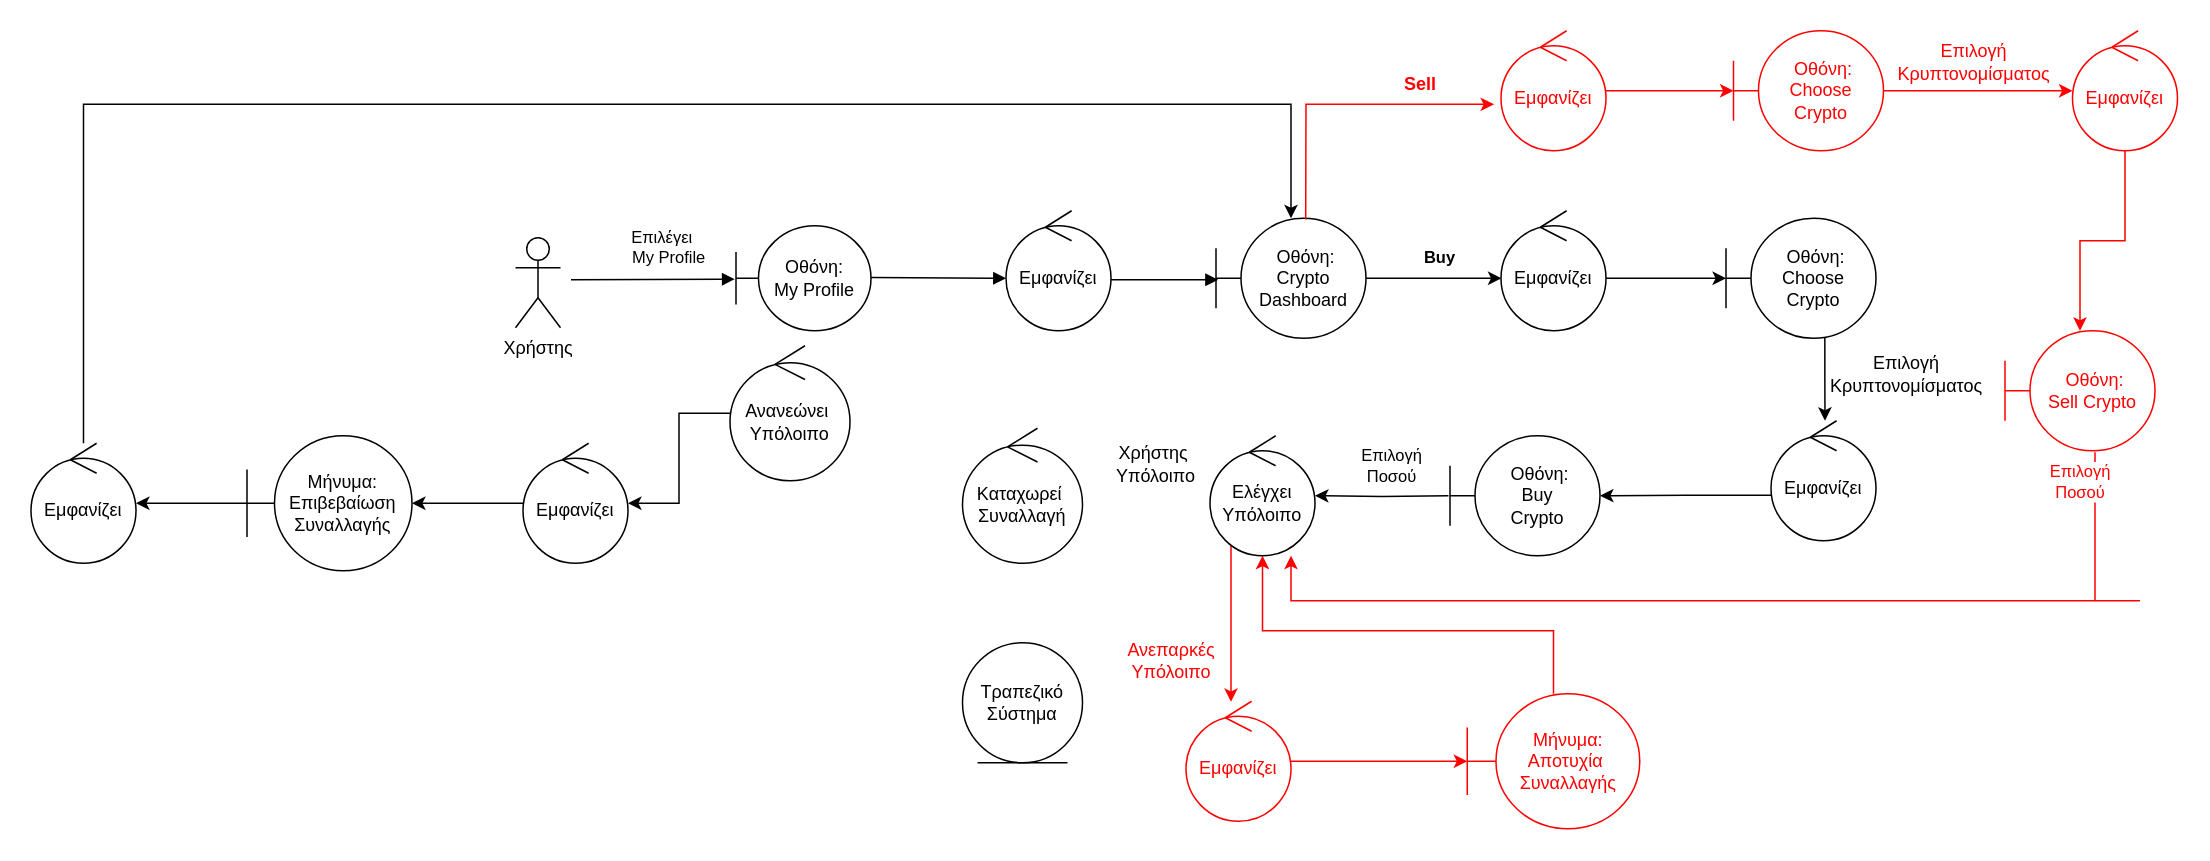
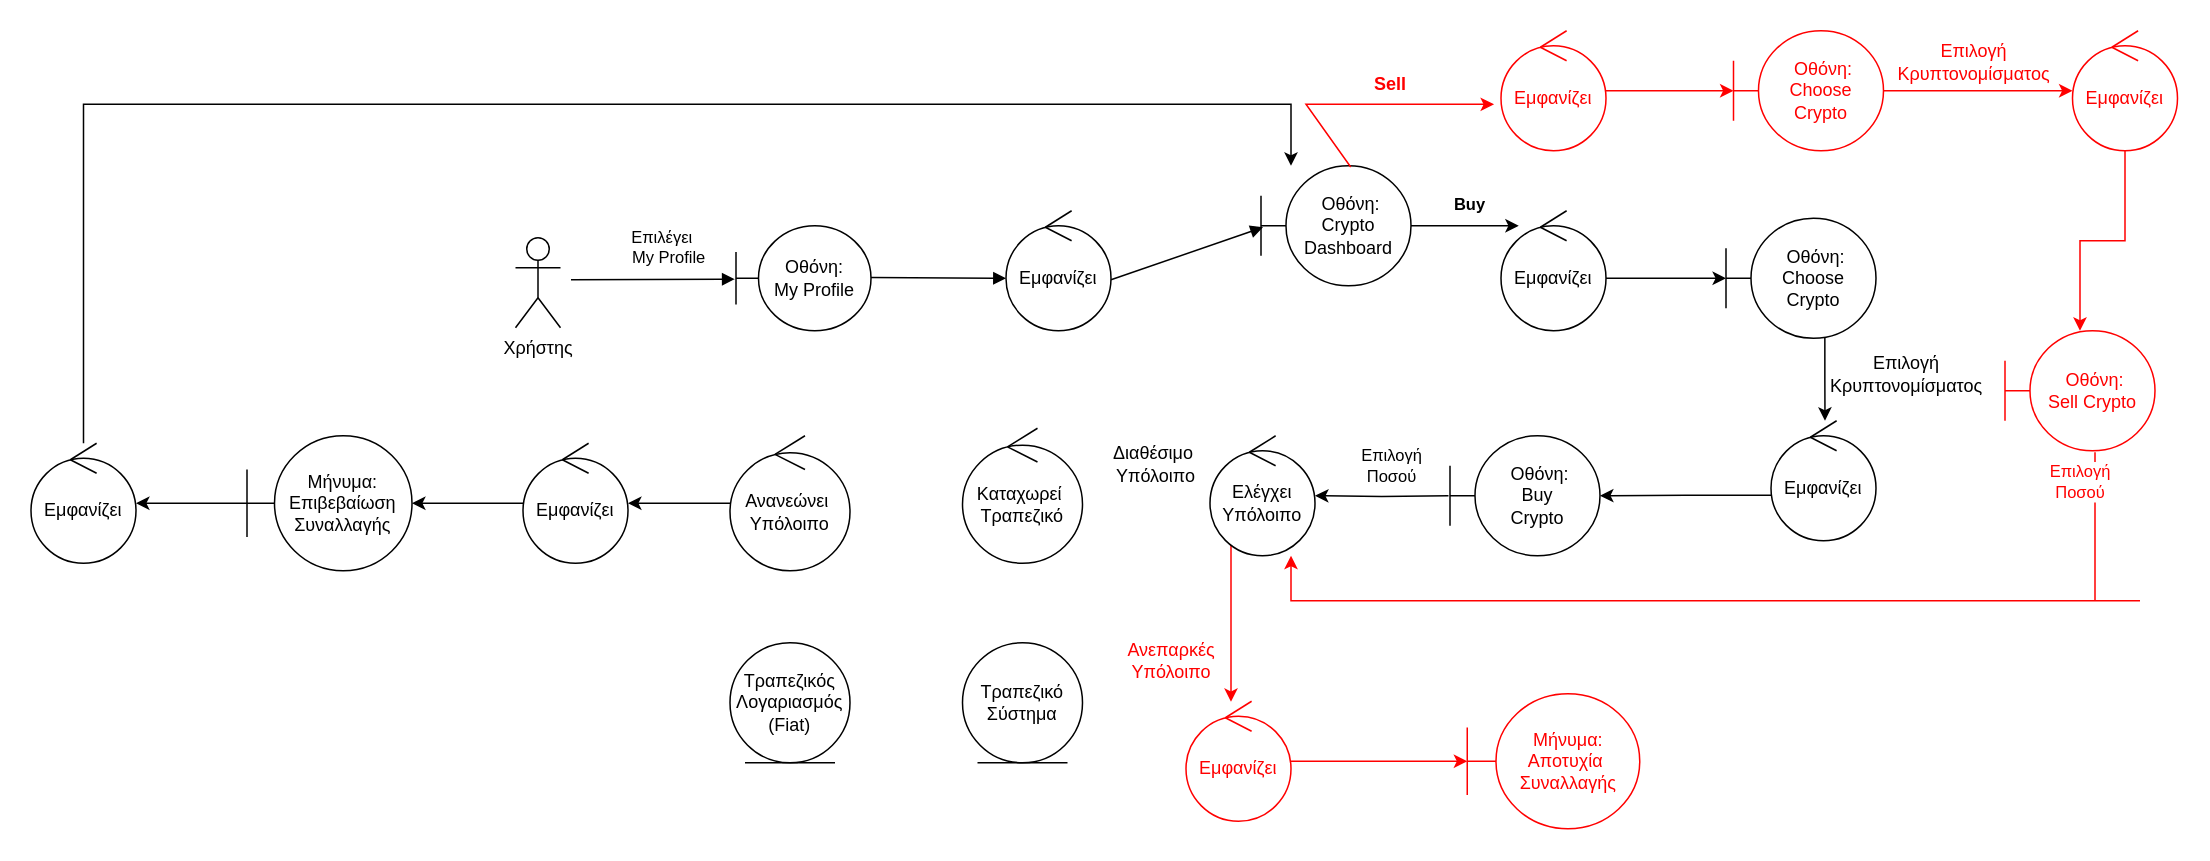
- <mxCell id="48" value="&lt;b&gt;&lt;font color=&quot;#ff0000&quot;&gt;Sell&lt;/font&gt;&lt;/b&gt;" style="text;html=1;align=center;verticalAlign=middle;resizable=0;points=[];autosize=1;strokeColor=#FFFFFF;fillColor=none;fontColor=#000000;" parent="1" vertex="1"><mxGeometry x="930" y="47" width="31" height="18" as="geometry" /></mxCell>
+ <mxCell id="48" value="&lt;b&gt;&lt;font color=&quot;#ff0000&quot;&gt;Sell&lt;/font&gt;&lt;/b&gt;" style="text;html=1;align=center;verticalAlign=middle;resizable=0;points=[];autosize=1;strokeColor=#FFFFFF;fillColor=none;fontColor=#000000;" parent="1" vertex="1"><mxGeometry x="910" y="47" width="31" height="18" as="geometry" /></mxCell>
- <mxCell id="7" value="&amp;nbsp;Οθόνη:&lt;br&gt;Crypto&lt;br&gt;Dashboard" style="shape=umlBoundary;whiteSpace=wrap;html=1;" parent="1" vertex="1"><mxGeometry x="810" y="145" width="100" height="80" as="geometry" /></mxCell>
+ <mxCell id="7" value="&amp;nbsp;Οθόνη:&lt;br&gt;Crypto&lt;br&gt;Dashboard" style="shape=umlBoundary;whiteSpace=wrap;html=1;" parent="1" vertex="1"><mxGeometry x="840" y="110" width="100" height="80" as="geometry" /></mxCell>
- <mxCell id="23" value="Ανανεώνει&amp;nbsp;&lt;br&gt;Υπόλοιπο" style="ellipse;shape=umlControl;whiteSpace=wrap;html=1;" parent="1" vertex="1"><mxGeometry x="486" y="230" width="80" height="90" as="geometry" /></mxCell>
+ <mxCell id="23" value="Ανανεώνει&amp;nbsp;&lt;br&gt;Υπόλοιπο" style="ellipse;shape=umlControl;whiteSpace=wrap;html=1;" parent="1" vertex="1"><mxGeometry x="486" y="290" width="80" height="90" as="geometry" /></mxCell>
- <mxCell id="39" value="Χρήστης&lt;br&gt;&amp;nbsp;Υπόλοιπο" style="text;html=1;align=center;verticalAlign=middle;resizable=0;points=[];autosize=1;strokeColor=none;fillColor=none;fontColor=#000000;" parent="1" vertex="1"><mxGeometry x="735" y="293" width="66" height="32" as="geometry" /></mxCell>
+ <mxCell id="39" value="Διαθέσιμο&lt;br&gt;&amp;nbsp;Υπόλοιπο" style="text;html=1;align=center;verticalAlign=middle;resizable=0;points=[];autosize=1;strokeColor=none;fillColor=none;fontColor=#000000;" parent="1" vertex="1"><mxGeometry x="735" y="293" width="66" height="32" as="geometry" /></mxCell>
- <mxCell id="20" value="Καταχωρεί&amp;nbsp;&lt;br&gt;Συναλλαγή" style="ellipse;shape=umlControl;whiteSpace=wrap;html=1;" parent="1" vertex="1"><mxGeometry x="641" y="285" width="80" height="90" as="geometry" /></mxCell>
+ <mxCell id="20" value="Καταχωρεί&amp;nbsp;&lt;br&gt;Τραπεζικό" style="ellipse;shape=umlControl;whiteSpace=wrap;html=1;" parent="1" vertex="1"><mxGeometry x="641" y="285" width="80" height="90" as="geometry" /></mxCell>
- <mxCell id="32" value="" style="edgeStyle=orthogonalEdgeStyle;rounded=0;orthogonalLoop=1;jettySize=auto;html=0;labelBackgroundColor=#E6D0DE;fontColor=#FF0000;strokeColor=#FF0000;" parent="1" source="33" target="38" edge="1"><mxGeometry relative="1" as="geometry"><Array as="points"><mxPoint x="1035" y="420" /><mxPoint x="841" y="420" /></Array></mxGeometry></mxCell>
+ <mxCell id="24" value="Τραπεζικός&lt;br&gt;Λογαριασμός (Fiat)" style="ellipse;shape=umlEntity;whiteSpace=wrap;html=1;" parent="1" vertex="1"><mxGeometry x="486" y="428" width="80" height="80" as="geometry" /></mxCell>
